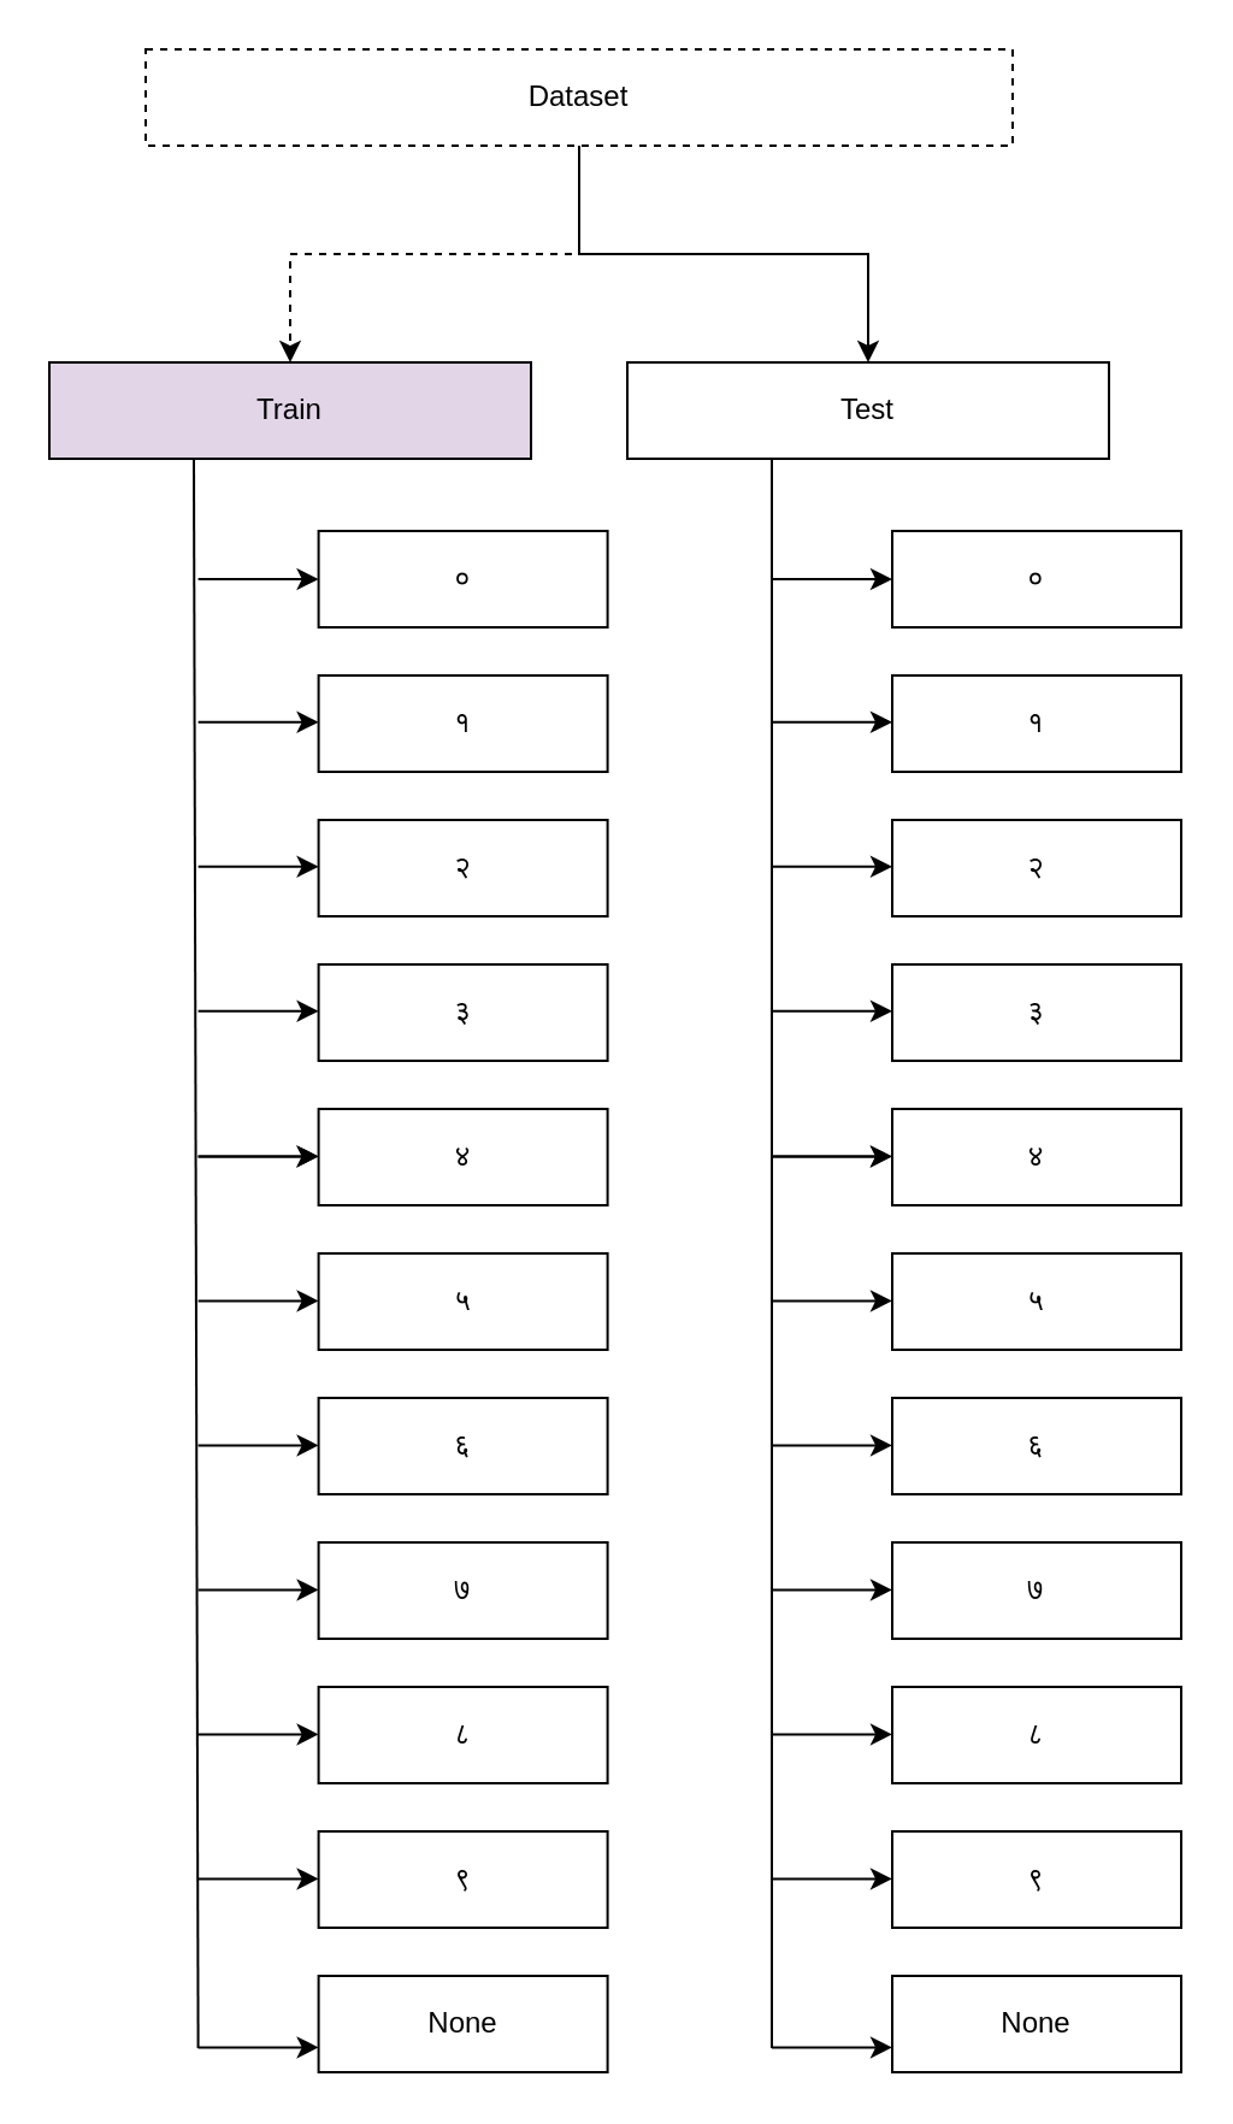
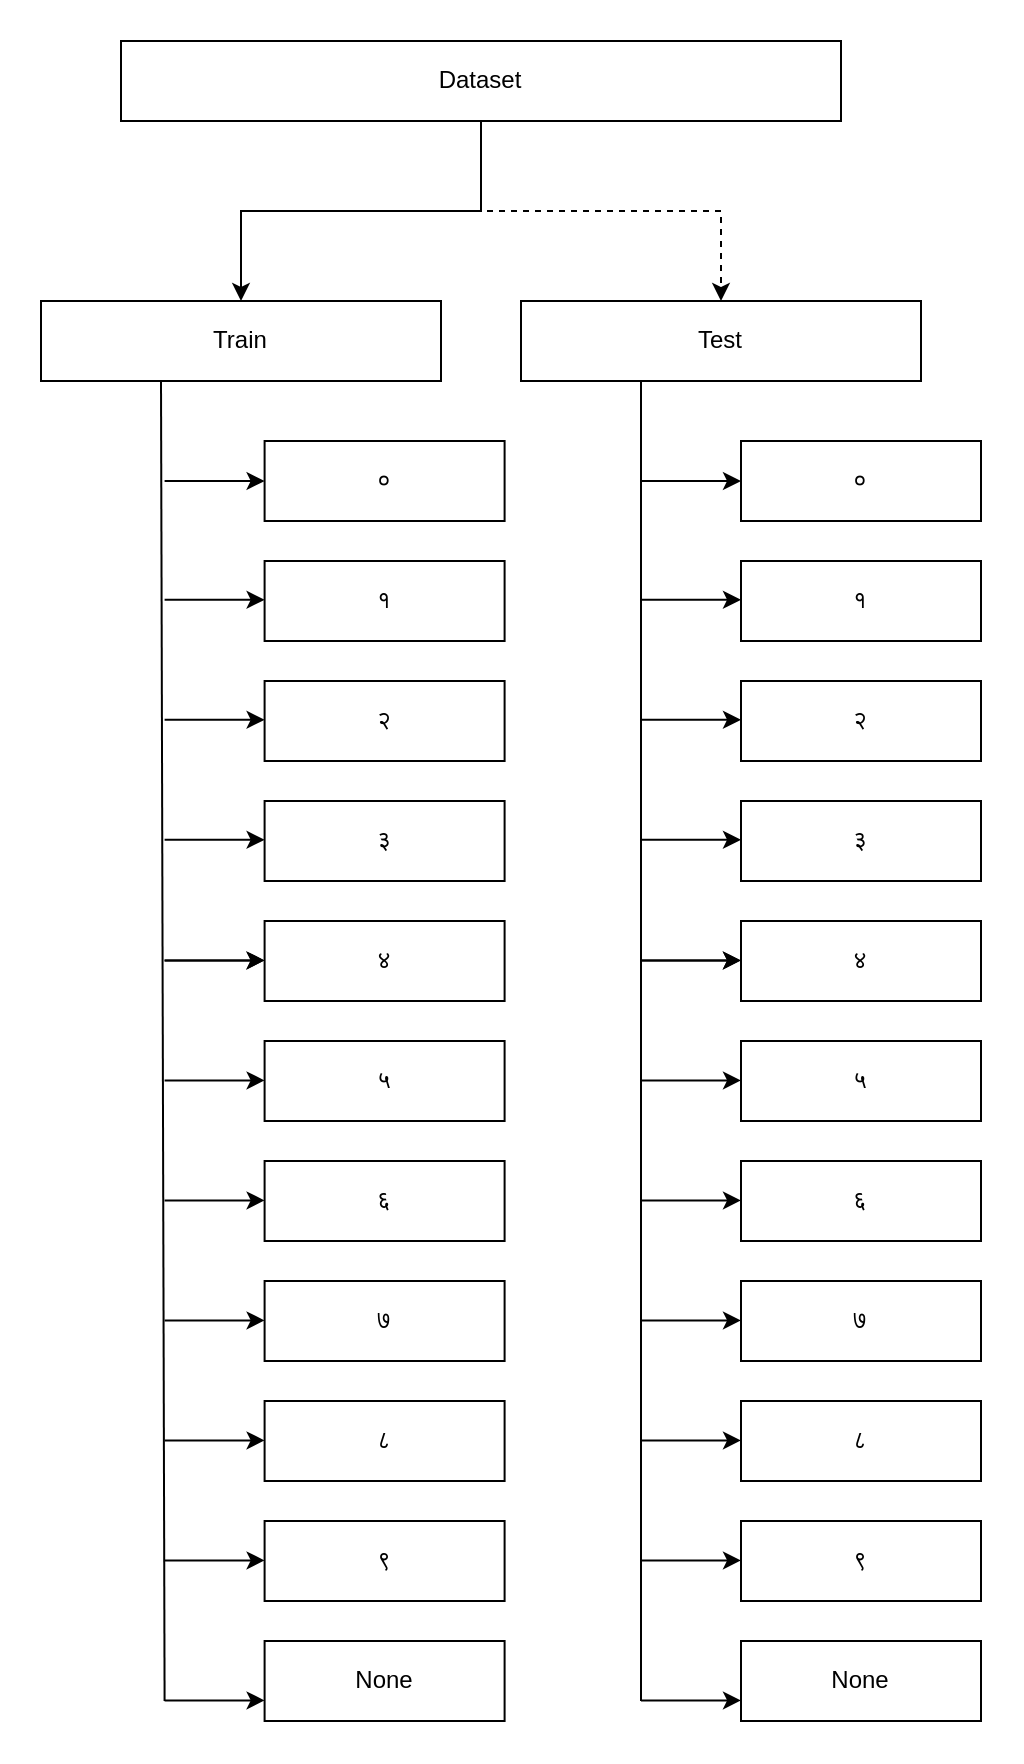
- <mxCell id="4" value="Dataset" style="rounded=0;whiteSpace=wrap;html=1;dashed=1;" vertex="1" parent="1"><mxGeometry x="60" y="20" width="360" height="40" as="geometry" /></mxCell>
+ <mxCell id="4" value="Dataset" style="rounded=0;whiteSpace=wrap;html=1;" vertex="1" parent="1"><mxGeometry x="60" y="20" width="360" height="40" as="geometry" /></mxCell>
- <mxCell id="2" style="edgeStyle=orthogonalEdgeStyle;rounded=0;orthogonalLoop=1;jettySize=auto;html=1;entryX=0.5;entryY=0;entryDx=0;entryDy=0;exitX=0.5;exitY=1;exitDx=0;exitDy=0;dashed=1;" edge="1" parent="1" source="4" target="5"><mxGeometry relative="1" as="geometry" /></mxCell>
+ <mxCell id="2" style="edgeStyle=orthogonalEdgeStyle;rounded=0;orthogonalLoop=1;jettySize=auto;html=1;entryX=0.5;entryY=0;entryDx=0;entryDy=0;exitX=0.5;exitY=1;exitDx=0;exitDy=0;" edge="1" parent="1" source="4" target="5"><mxGeometry relative="1" as="geometry" /></mxCell>
- <mxCell id="3" style="edgeStyle=orthogonalEdgeStyle;rounded=0;orthogonalLoop=1;jettySize=auto;html=1;entryX=0.5;entryY=0;entryDx=0;entryDy=0;exitX=0.5;exitY=1;exitDx=0;exitDy=0;" edge="1" parent="1" source="4" target="6"><mxGeometry relative="1" as="geometry" /></mxCell>
+ <mxCell id="3" style="edgeStyle=orthogonalEdgeStyle;rounded=0;orthogonalLoop=1;jettySize=auto;html=1;entryX=0.5;entryY=0;entryDx=0;entryDy=0;exitX=0.5;exitY=1;exitDx=0;exitDy=0;dashed=1;" edge="1" parent="1" source="4" target="6"><mxGeometry relative="1" as="geometry" /></mxCell>
- <mxCell id="5" value="Train" style="rounded=0;whiteSpace=wrap;html=1;fillColor=#e1d5e7;" vertex="1" parent="1"><mxGeometry x="20" y="150" width="200" height="40" as="geometry" /></mxCell>
+ <mxCell id="5" value="Train" style="rounded=0;whiteSpace=wrap;html=1;" vertex="1" parent="1"><mxGeometry x="20" y="150" width="200" height="40" as="geometry" /></mxCell>
